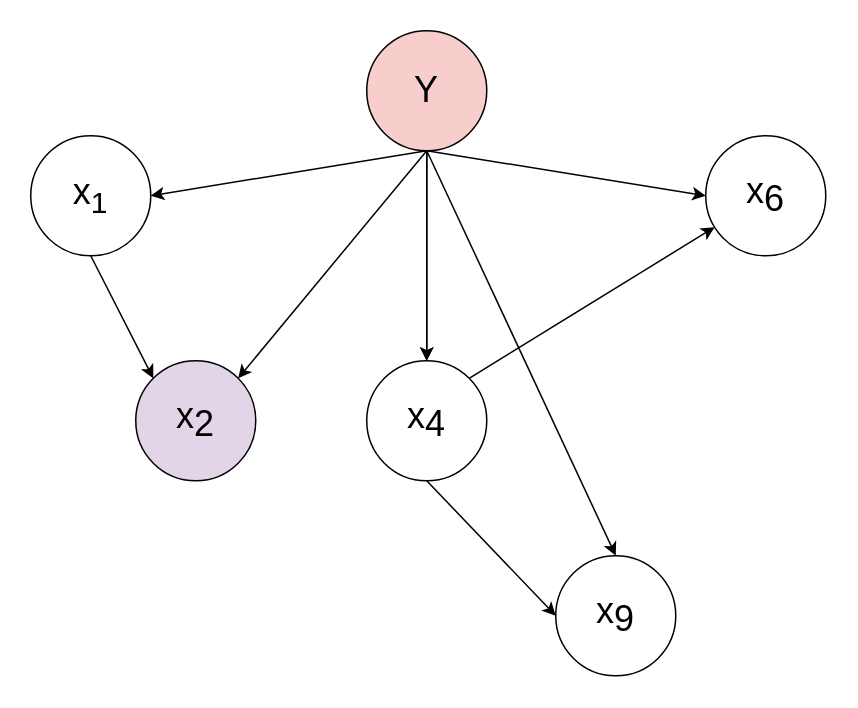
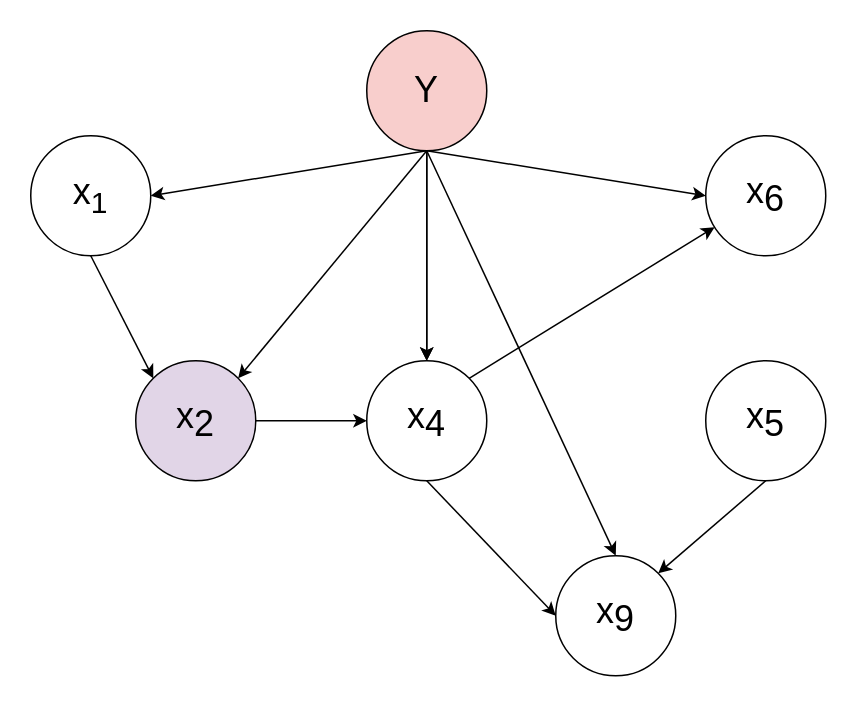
+ <mxCell id="18" value="" style="endArrow=classic;html=1;fontSize=24;exitX=1;exitY=0.5;exitDx=0;exitDy=0;entryX=0;entryY=0.5;entryDx=0;entryDy=0;" parent="1" source="3" target="5" edge="1"><mxGeometry width="50" height="50" relative="1" as="geometry"><mxPoint x="270" y="290" as="sourcePoint" /><mxPoint x="320" y="240" as="targetPoint" /></mxGeometry></mxCell>
+ <mxCell id="6" value="&lt;font style=&quot;font-size: 24px;&quot;&gt;x&lt;sub style=&quot;font-size: 24px;&quot;&gt;5&lt;/sub&gt;&lt;/font&gt;" style="ellipse;whiteSpace=wrap;html=1;aspect=fixed;fontSize=24;" parent="1" vertex="1"><mxGeometry x="470" y="240" width="80" height="80" as="geometry" /></mxCell>
+ <mxCell id="16" value="" style="endArrow=classic;html=1;fontSize=24;exitX=0.5;exitY=1;exitDx=0;exitDy=0;entryX=1;entryY=0;entryDx=0;entryDy=0;" parent="1" source="6" target="4" edge="1"><mxGeometry width="50" height="50" relative="1" as="geometry"><mxPoint x="320" y="300" as="sourcePoint" /><mxPoint x="370" y="250" as="targetPoint" /></mxGeometry></mxCell>
